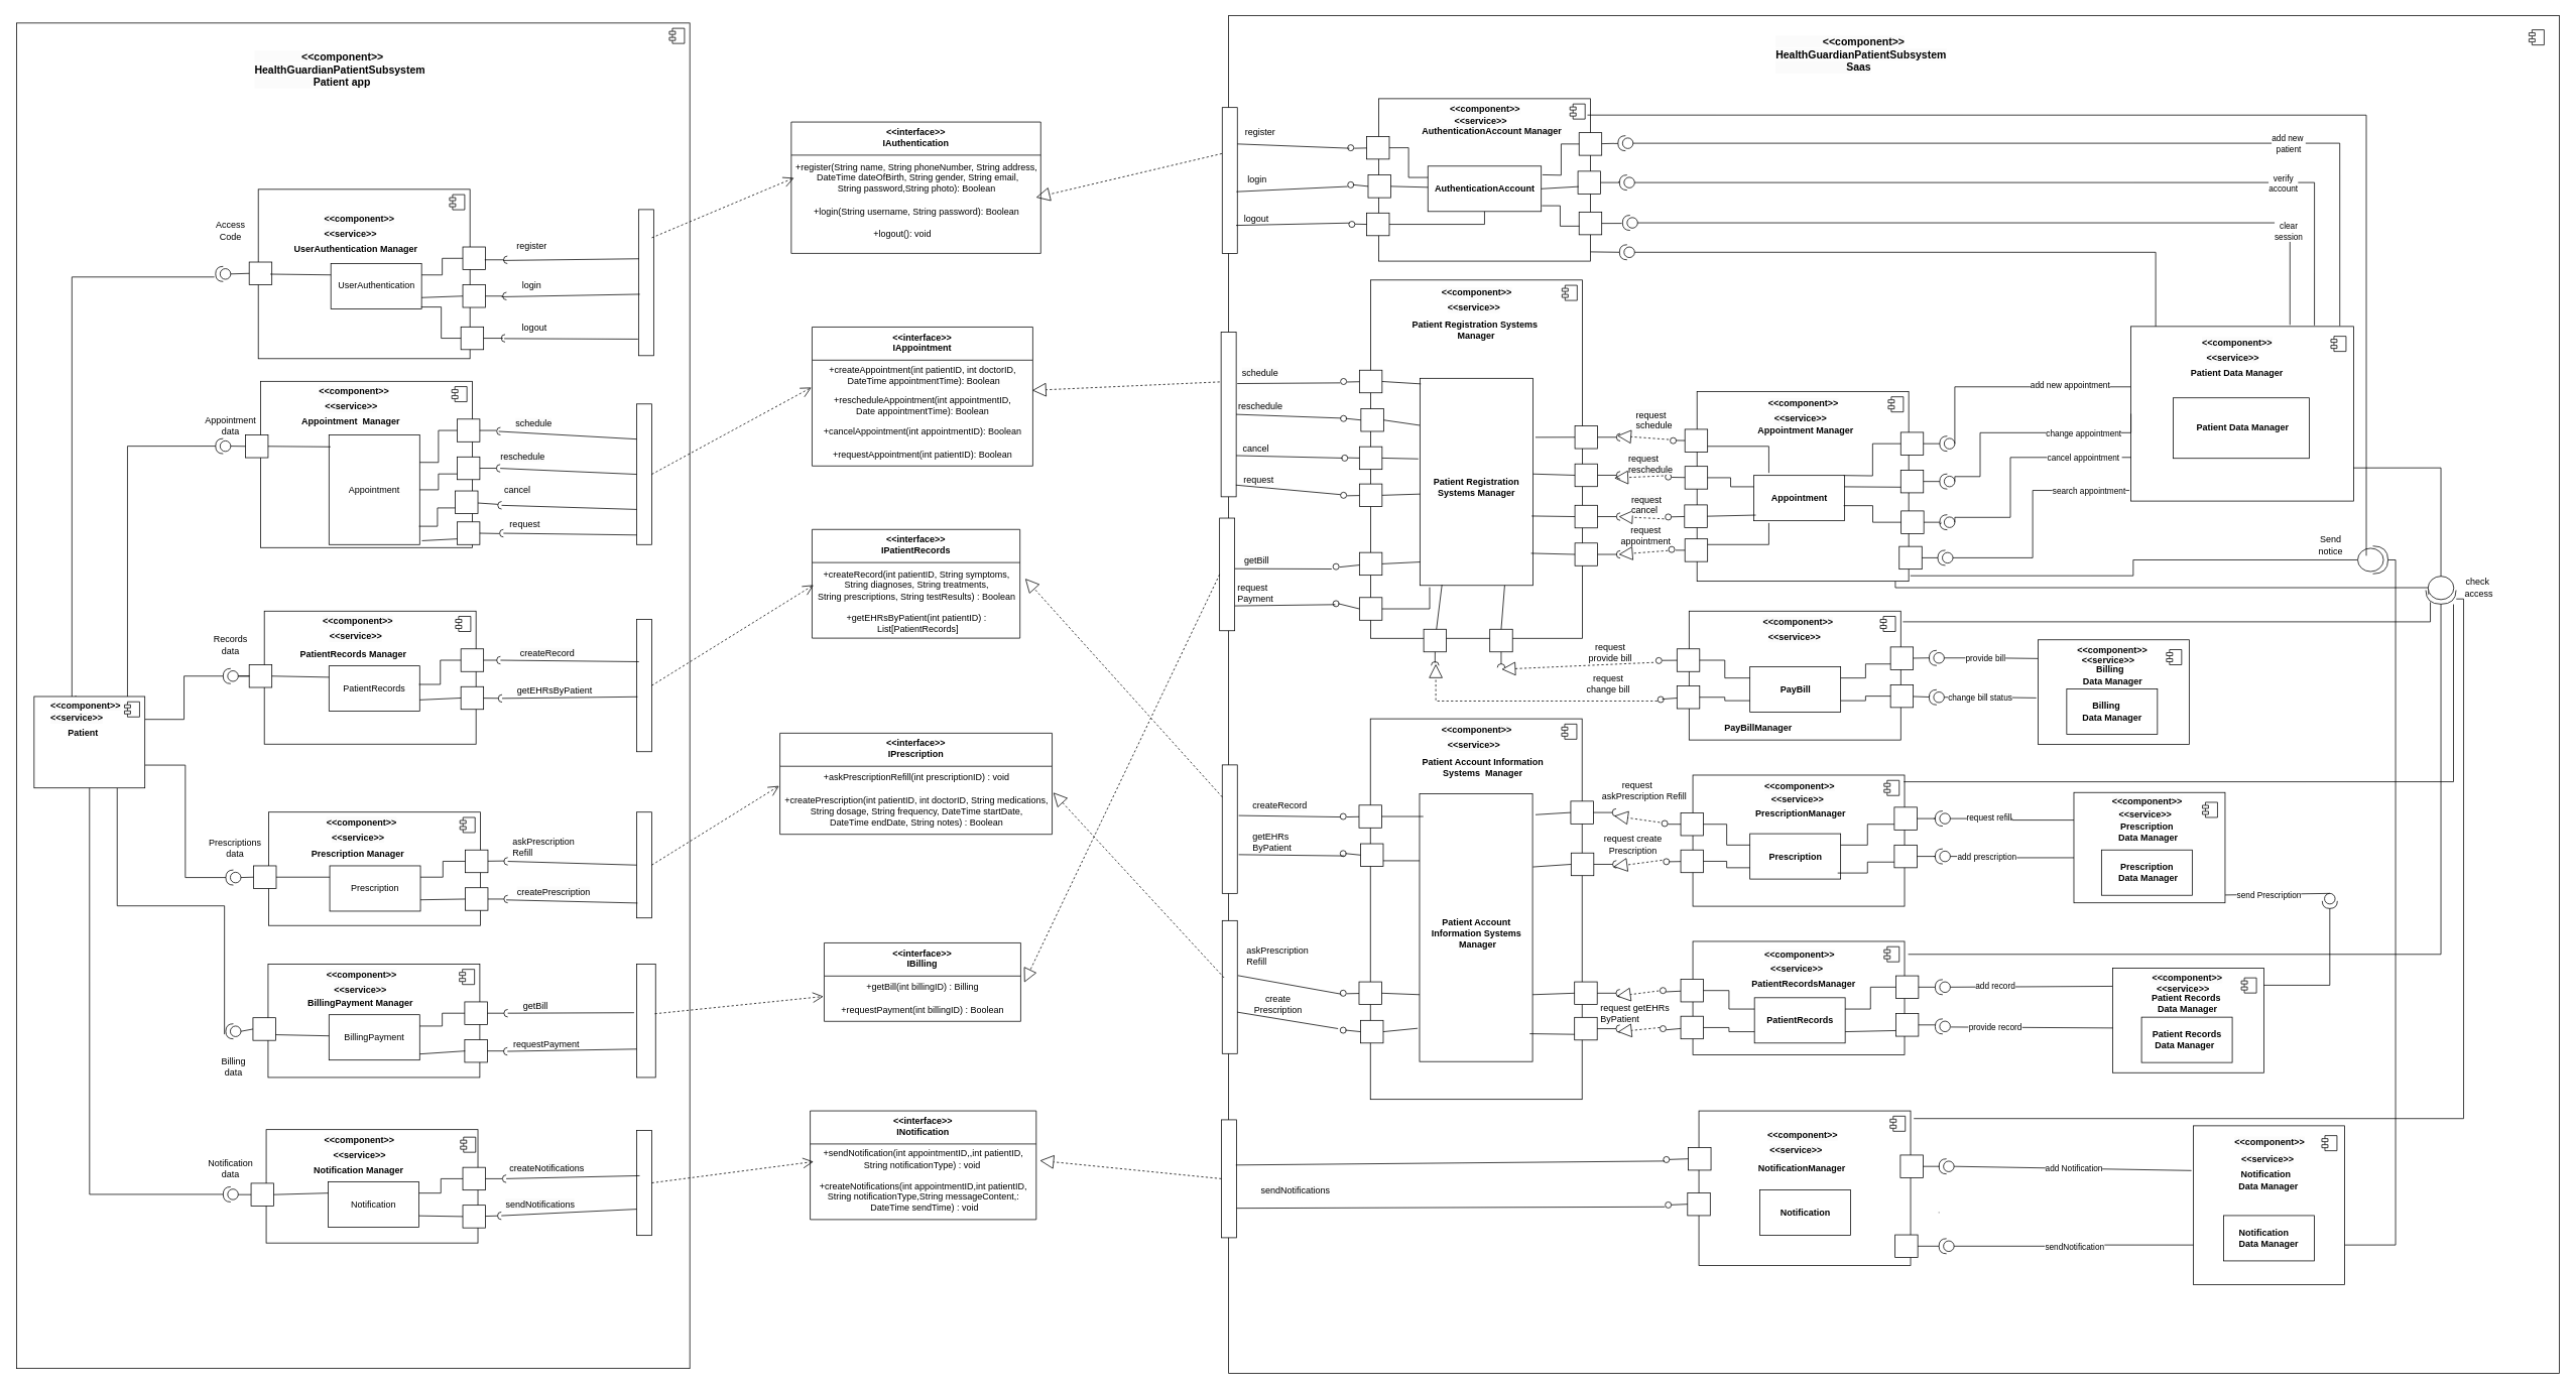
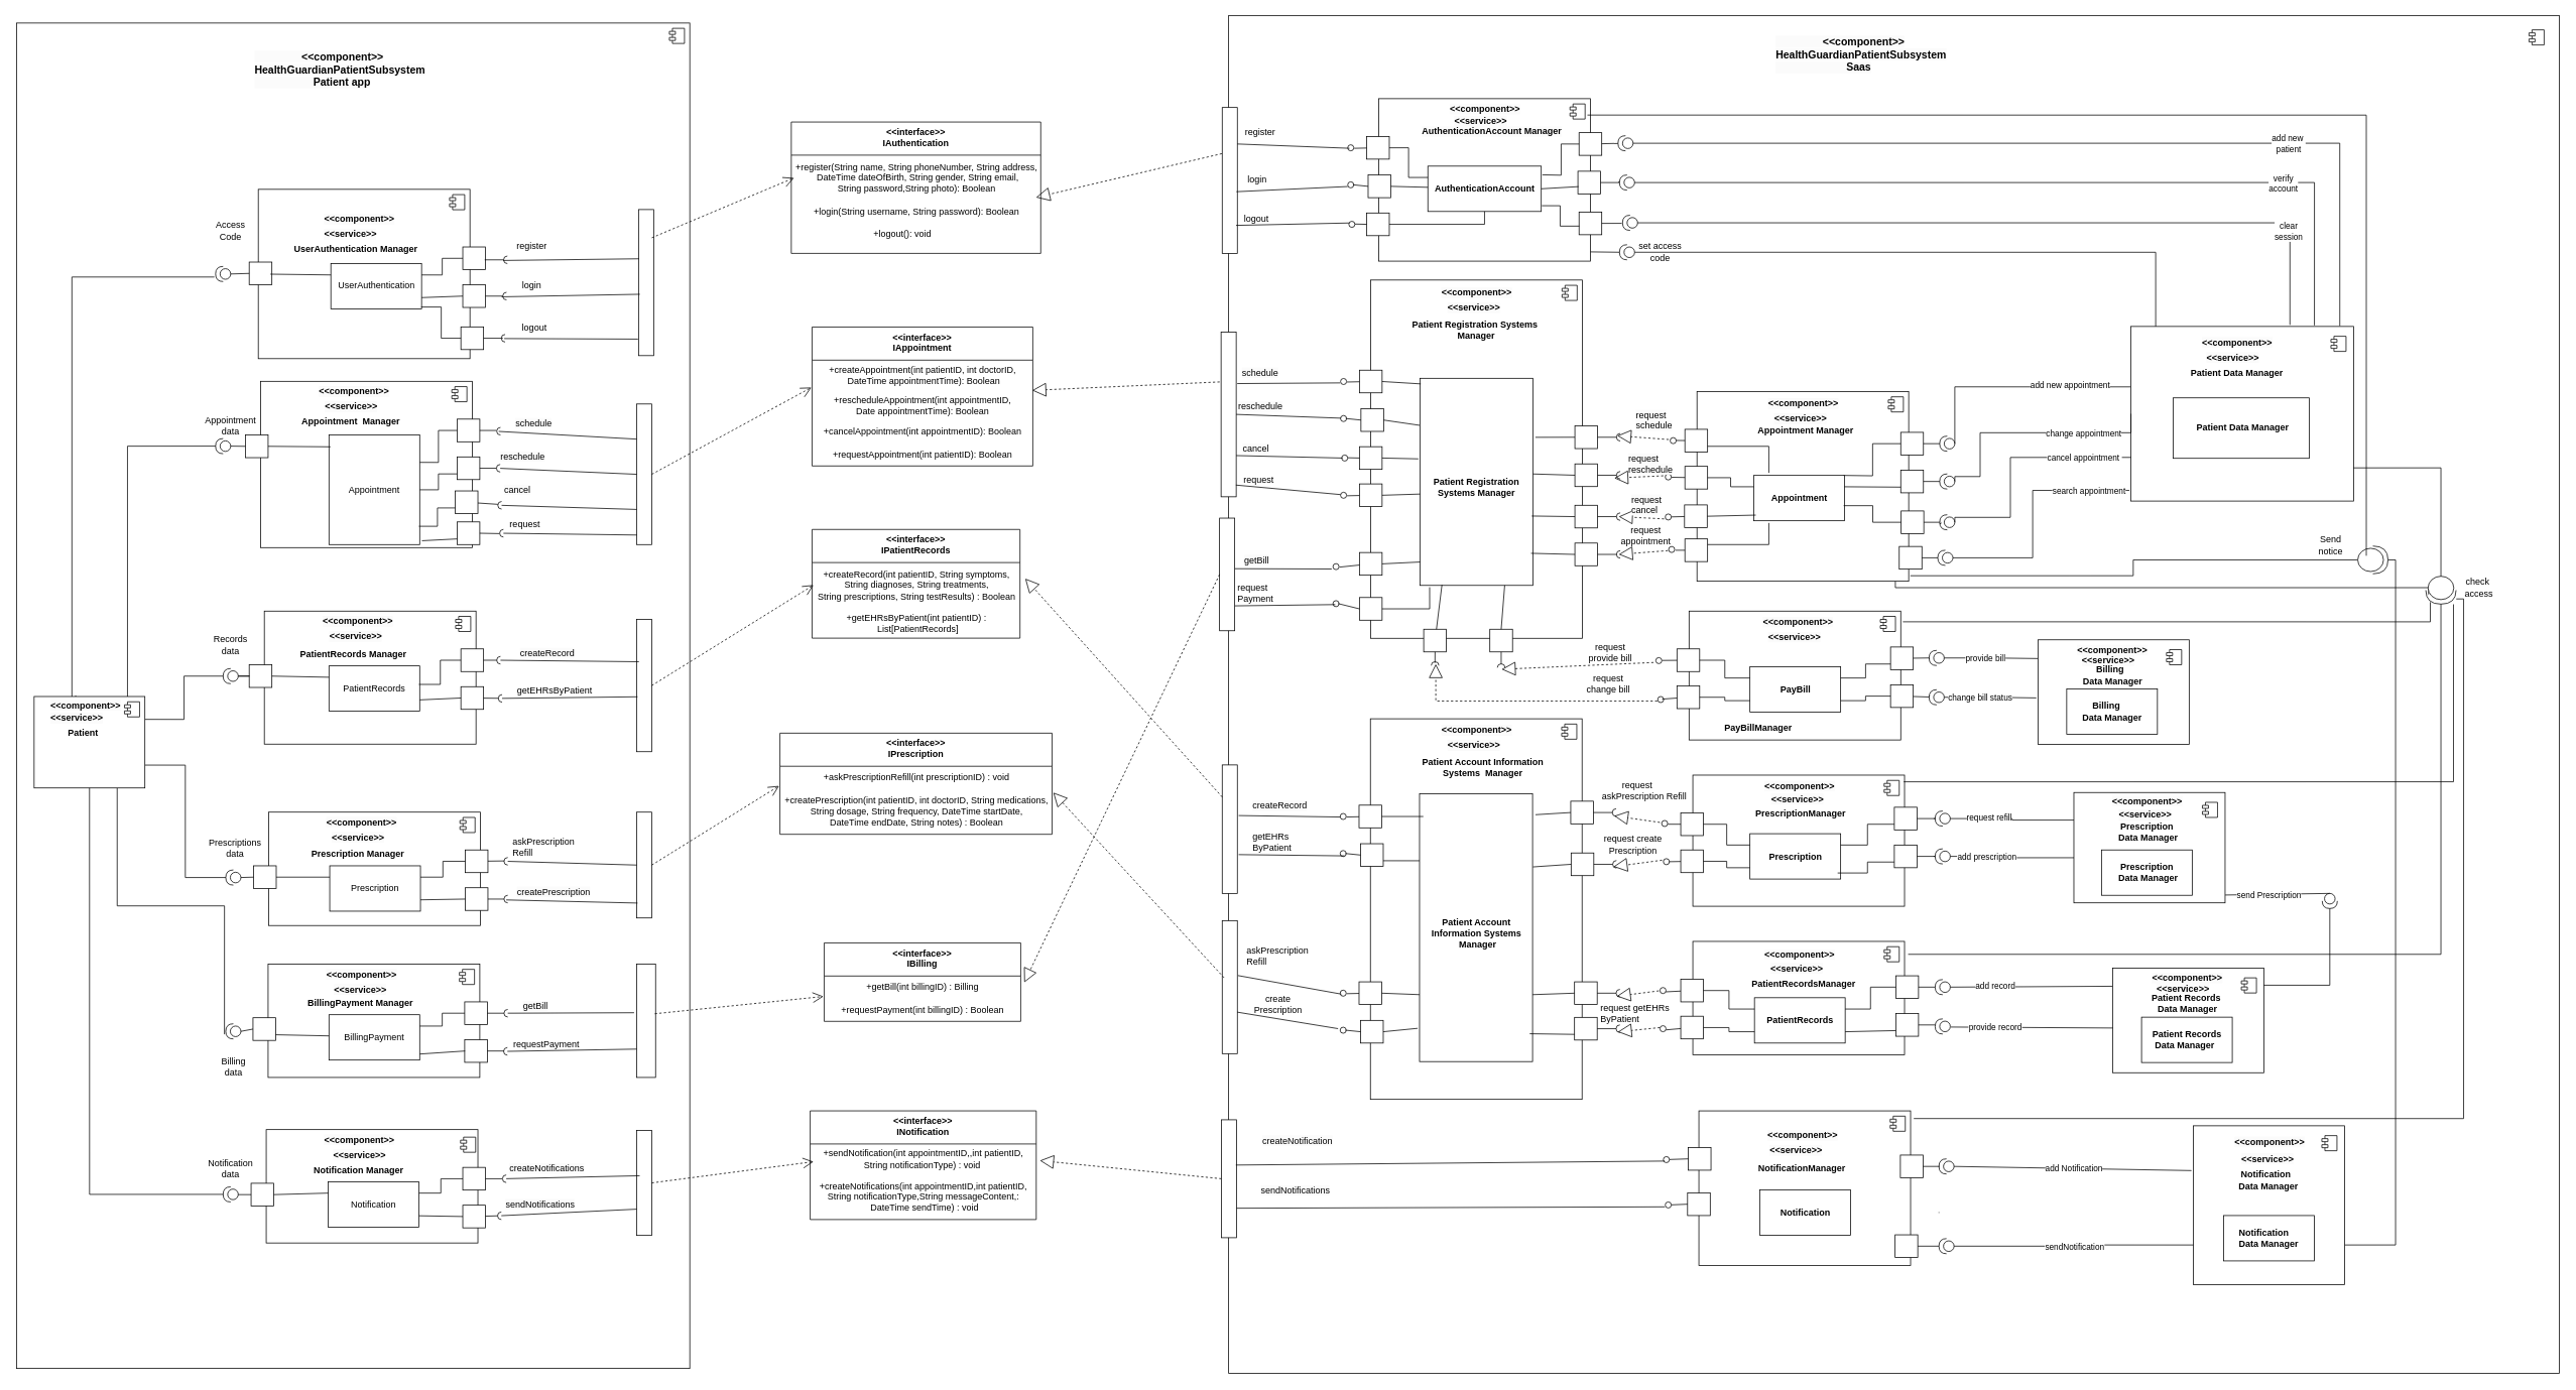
+ <mxCell id="369" value="set access&lt;br&gt;code" style="text;html=1;strokeColor=none;fillColor=none;align=center;verticalAlign=middle;whiteSpace=wrap;rounded=0;" vertex="1" parent="1"><mxGeometry x="2165" y="318.25" width="60" height="30" as="geometry" /></mxCell>
+ <mxCell id="291" value="&lt;span style=&quot;color: rgb(0, 0, 0); font-style: normal; font-variant-ligatures: normal; font-variant-caps: normal; font-weight: 400; letter-spacing: normal; orphans: 2; text-align: left; text-indent: 0px; text-transform: none; widows: 2; word-spacing: 0px; -webkit-text-stroke-width: 0px; background-color: rgb(251, 251, 251); text-decoration-thickness: initial; text-decoration-style: initial; text-decoration-color: initial; float: none; display: inline !important;&quot;&gt;&lt;font style=&quot;font-size: 12px;&quot; face=&quot;Helvetica&quot;&gt;createNotification&lt;/font&gt;&lt;/span&gt;" style="text;whiteSpace=wrap;html=1;" vertex="1" parent="1"><mxGeometry x="1667" y="1495.2" width="105" height="24" as="geometry" /></mxCell>
